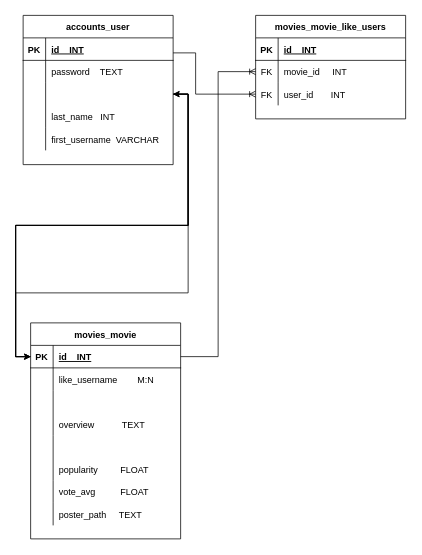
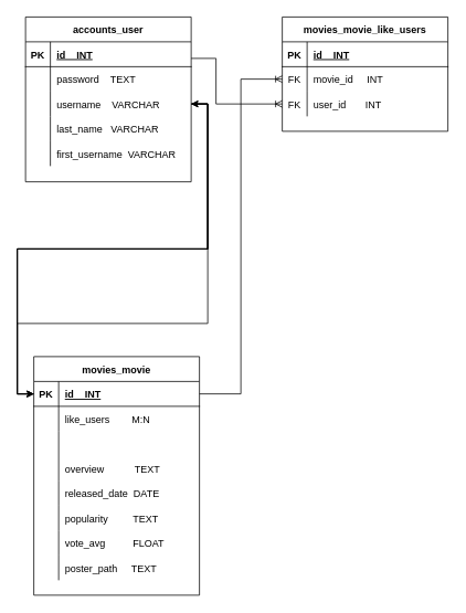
+ <mxCell id="11" value="username    VARCHAR" style="shape=partialRectangle;overflow=hidden;connectable=0;fillColor=none;top=0;left=0;bottom=0;right=0;align=left;spacingLeft=6;" parent="9" vertex="1"><mxGeometry x="30" width="170" height="30" as="geometry"><mxRectangle width="170" height="30" as="alternateBounds" /></mxGeometry></mxCell>
- <mxCell id="14" value="last_name   INT" style="shape=partialRectangle;overflow=hidden;connectable=0;fillColor=none;top=0;left=0;bottom=0;right=0;align=left;spacingLeft=6;" vertex="1" parent="12"><mxGeometry x="30" width="170" height="30" as="geometry"><mxRectangle width="170" height="30" as="alternateBounds" /></mxGeometry></mxCell>
+ <mxCell id="14" value="last_name   VARCHAR" style="shape=partialRectangle;overflow=hidden;connectable=0;fillColor=none;top=0;left=0;bottom=0;right=0;align=left;spacingLeft=6;" vertex="1" parent="12"><mxGeometry x="30" width="170" height="30" as="geometry"><mxRectangle width="170" height="30" as="alternateBounds" /></mxGeometry></mxCell>
- <mxCell id="24" value="like_username        M:N" style="shape=partialRectangle;overflow=hidden;connectable=0;fillColor=none;top=0;left=0;bottom=0;right=0;align=left;spacingLeft=6;" parent="22" vertex="1"><mxGeometry x="30" width="170" height="30" as="geometry"><mxRectangle width="170" height="30" as="alternateBounds" /></mxGeometry></mxCell>
+ <mxCell id="24" value="like_users        M:N" style="shape=partialRectangle;overflow=hidden;connectable=0;fillColor=none;top=0;left=0;bottom=0;right=0;align=left;spacingLeft=6;" parent="22" vertex="1"><mxGeometry x="30" width="170" height="30" as="geometry"><mxRectangle width="170" height="30" as="alternateBounds" /></mxGeometry></mxCell>
+ <mxCell id="32" value="released_date  DATE" style="shape=partialRectangle;overflow=hidden;connectable=0;fillColor=none;top=0;left=0;bottom=0;right=0;align=left;spacingLeft=6;" parent="30" vertex="1"><mxGeometry x="30" width="170" height="30" as="geometry"><mxRectangle width="170" height="30" as="alternateBounds" /></mxGeometry></mxCell>
- <mxCell id="35" value="popularity         FLOAT" style="shape=partialRectangle;overflow=hidden;connectable=0;fillColor=none;top=0;left=0;bottom=0;right=0;align=left;spacingLeft=6;" vertex="1" parent="33"><mxGeometry x="30" width="170" height="30" as="geometry"><mxRectangle width="170" height="30" as="alternateBounds" /></mxGeometry></mxCell>
+ <mxCell id="35" value="popularity         TEXT" style="shape=partialRectangle;overflow=hidden;connectable=0;fillColor=none;top=0;left=0;bottom=0;right=0;align=left;spacingLeft=6;" vertex="1" parent="33"><mxGeometry x="30" width="170" height="30" as="geometry"><mxRectangle width="170" height="30" as="alternateBounds" /></mxGeometry></mxCell>
